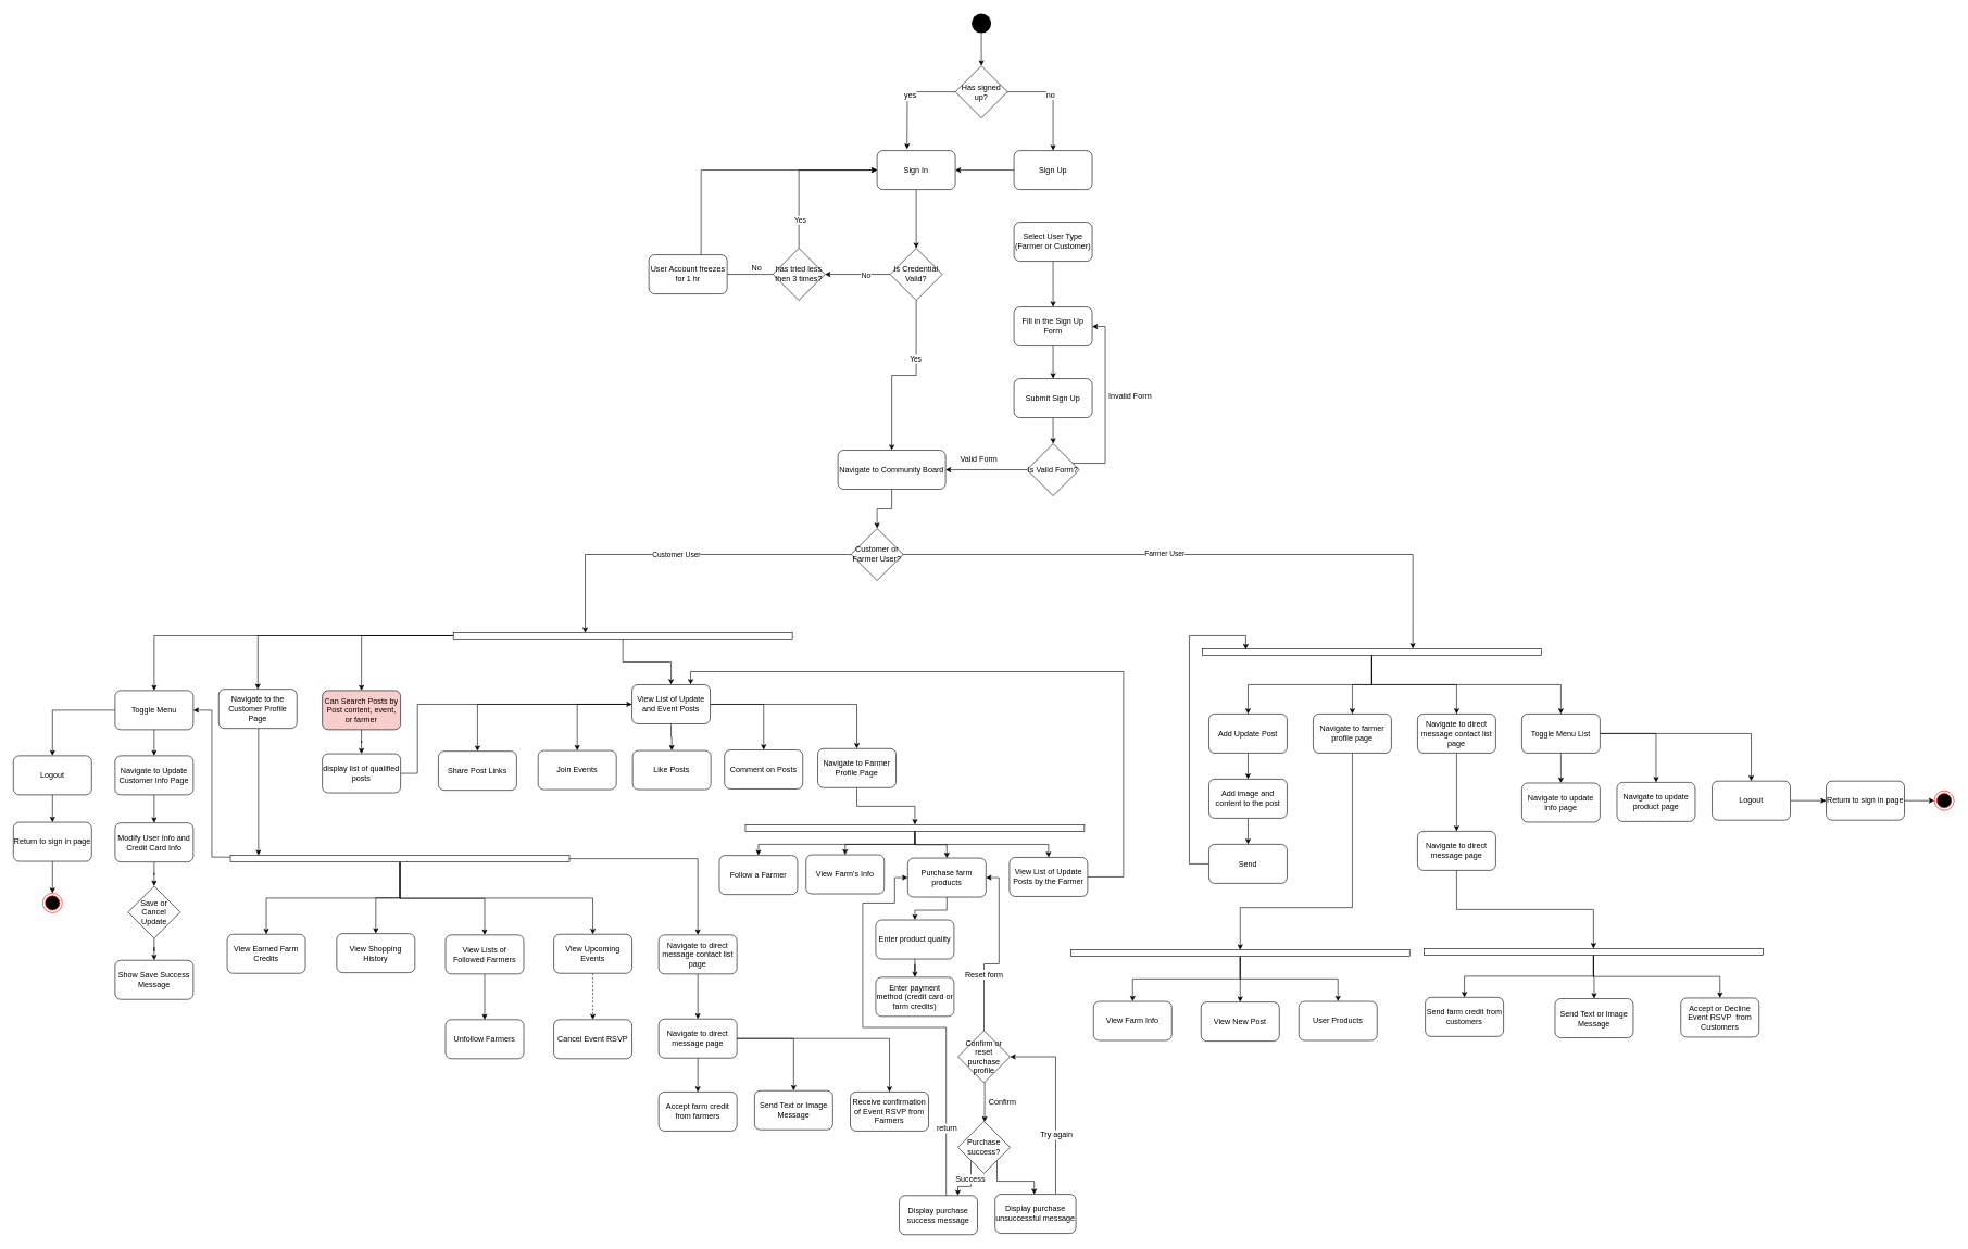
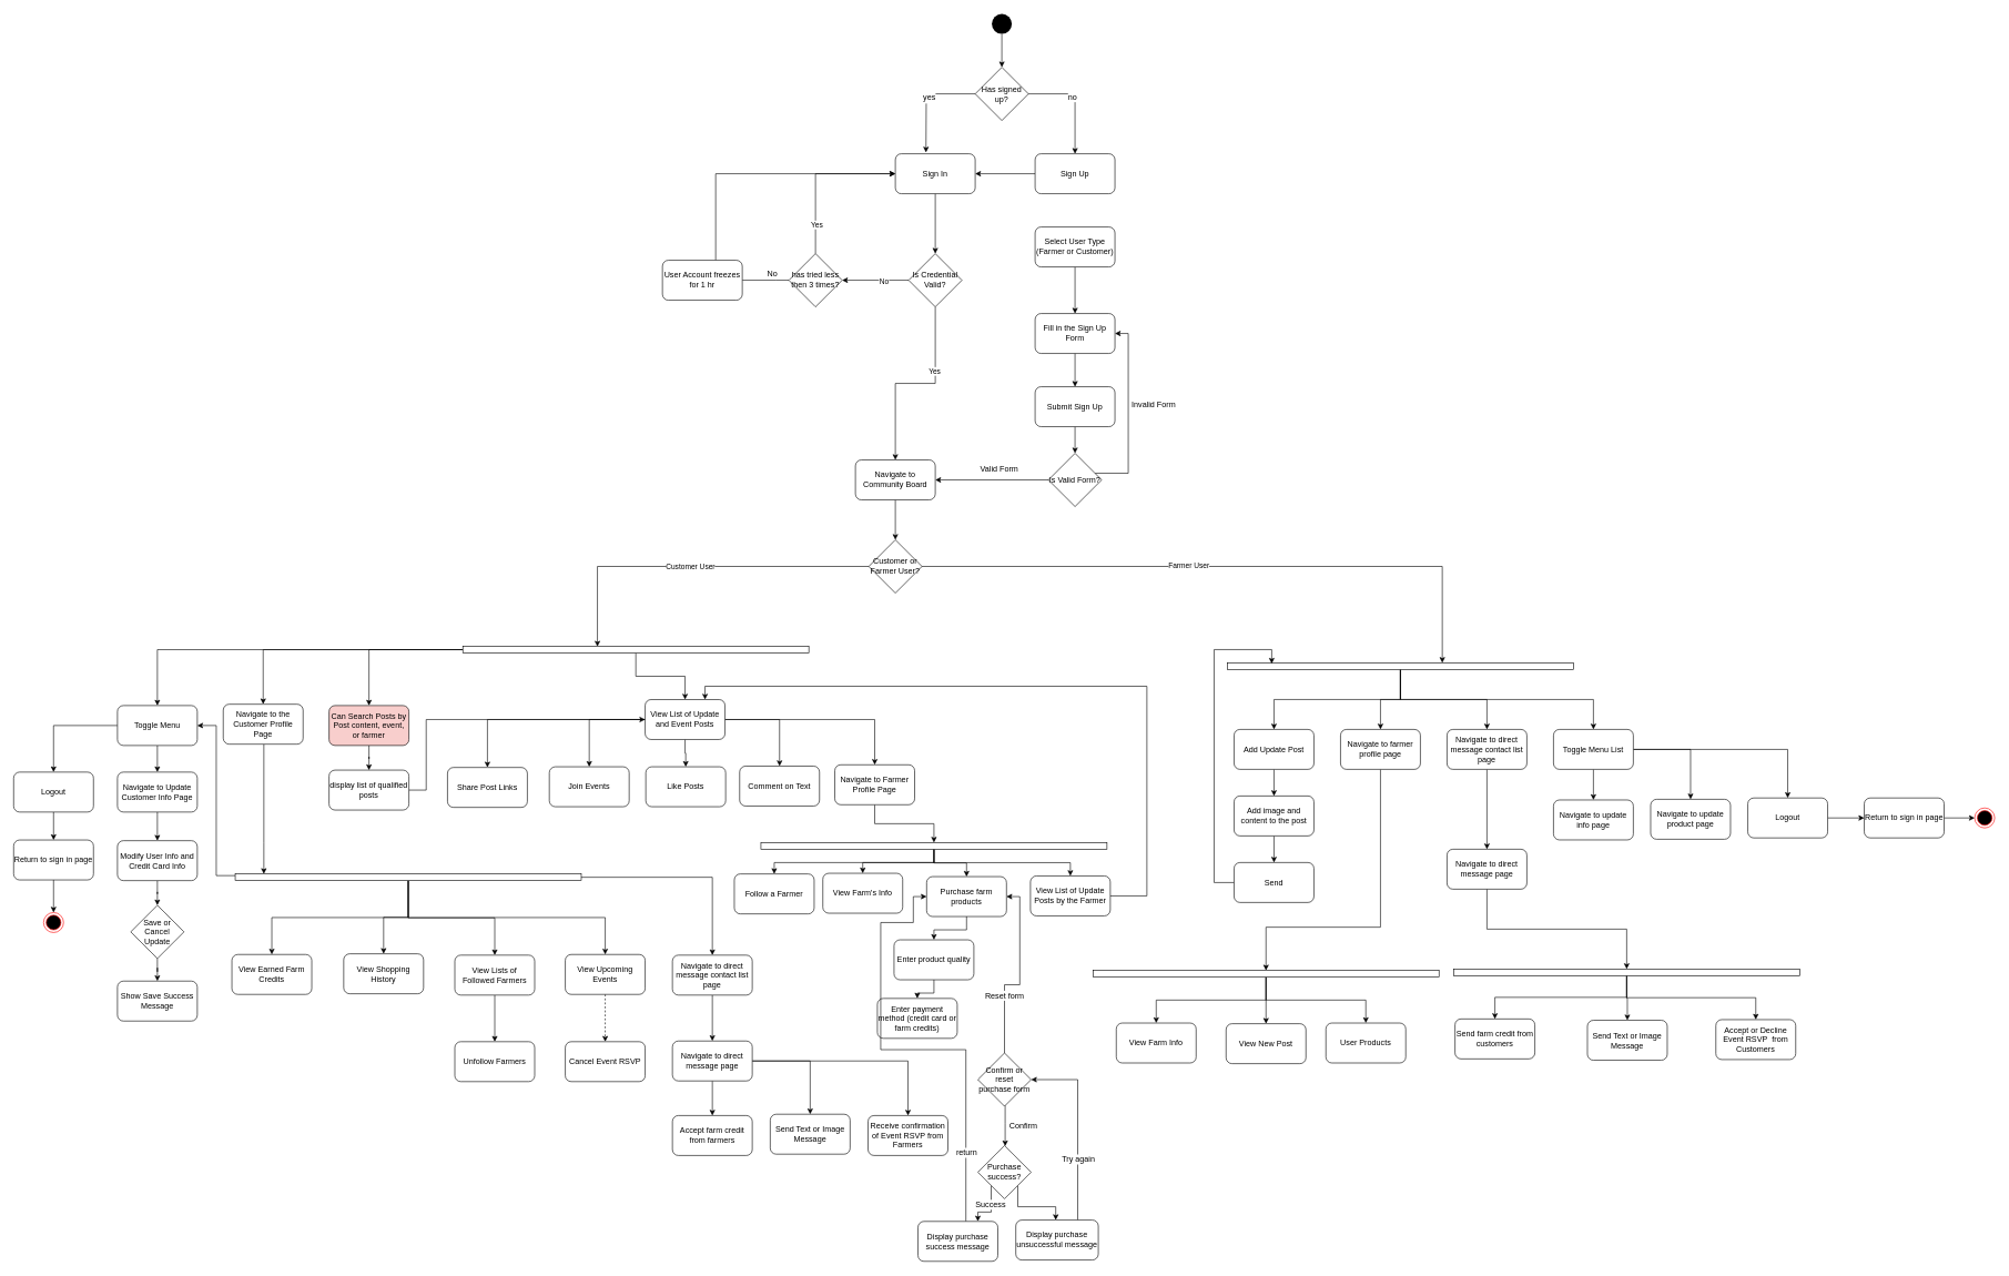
- <mxCell id="22" value="Navigate to Community Board" style="rounded=1;whiteSpace=wrap;html=1;fontSize=12;" parent="1" vertex="1"><mxGeometry x="1285" y="690" width="165" height="60" as="geometry" /></mxCell>
+ <mxCell id="22" value="Navigate to Community Board" style="rounded=1;whiteSpace=wrap;html=1;fontSize=12;" parent="1" vertex="1"><mxGeometry x="1285" y="690" width="120" height="60" as="geometry" /></mxCell>
- <mxCell id="85" value="Comment on Posts" style="rounded=1;whiteSpace=wrap;html=1;strokeWidth=1;fontSize=12;" parent="1" vertex="1"><mxGeometry x="1111" y="1150" width="120" height="60" as="geometry" /></mxCell>
+ <mxCell id="85" value="Comment on Text" style="rounded=1;whiteSpace=wrap;html=1;strokeWidth=1;fontSize=12;" parent="1" vertex="1"><mxGeometry x="1111" y="1150" width="120" height="60" as="geometry" /></mxCell>
- <mxCell id="156" value="Enter payment method (credit card or farm credits)" style="rounded=1;whiteSpace=wrap;html=1;strokeWidth=1;fontSize=12;" parent="1" vertex="1"><mxGeometry x="1343" y="1499" width="120" height="60" as="geometry" /></mxCell>
+ <mxCell id="156" value="Enter payment method (credit card or farm credits)" style="rounded=1;whiteSpace=wrap;html=1;strokeWidth=1;fontSize=12;" parent="1" vertex="1"><mxGeometry x="1318" y="1499" width="120" height="60" as="geometry" /></mxCell>
- <mxCell id="160" value="Confirm or reset purchase profile" style="rhombus;whiteSpace=wrap;html=1;strokeWidth=1;fontSize=12;" parent="1" vertex="1"><mxGeometry x="1469" y="1581" width="80" height="80" as="geometry" /></mxCell>
+ <mxCell id="160" value="Confirm or reset purchase form" style="rhombus;whiteSpace=wrap;html=1;strokeWidth=1;fontSize=12;" parent="1" vertex="1"><mxGeometry x="1469" y="1581" width="80" height="80" as="geometry" /></mxCell>
